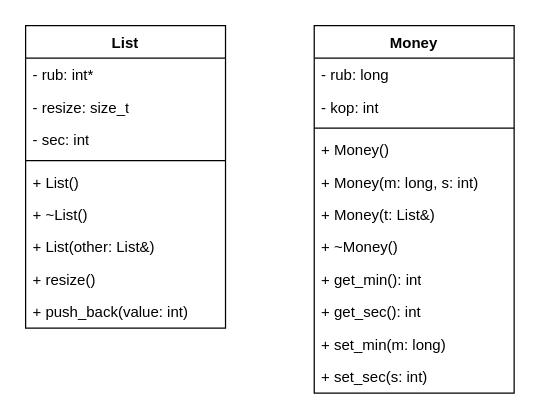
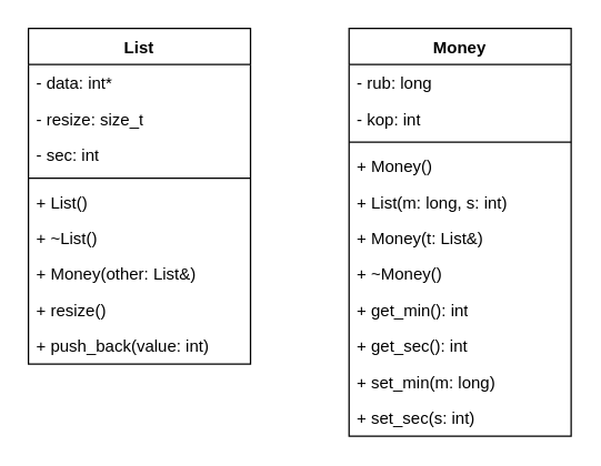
- <mxCell id="3" value="- rub: int*" style="text;strokeColor=none;fillColor=none;align=left;verticalAlign=top;spacingLeft=4;spacingRight=4;overflow=hidden;rotatable=0;points=[[0,0.5],[1,0.5]];portConstraint=eastwest;whiteSpace=wrap;html=1;" parent="2" vertex="1"><mxGeometry y="26" width="160" height="26" as="geometry" /></mxCell>
+ <mxCell id="3" value="- data: int*" style="text;strokeColor=none;fillColor=none;align=left;verticalAlign=top;spacingLeft=4;spacingRight=4;overflow=hidden;rotatable=0;points=[[0,0.5],[1,0.5]];portConstraint=eastwest;whiteSpace=wrap;html=1;" parent="2" vertex="1"><mxGeometry y="26" width="160" height="26" as="geometry" /></mxCell>
- <mxCell id="17" value="+ Money(m: long, s: int)" style="text;strokeColor=none;fillColor=none;align=left;verticalAlign=top;spacingLeft=4;spacingRight=4;overflow=hidden;rotatable=0;points=[[0,0.5],[1,0.5]];portConstraint=eastwest;whiteSpace=wrap;html=1;" vertex="1" parent="12"><mxGeometry y="112" width="160" height="26" as="geometry" /></mxCell>
+ <mxCell id="17" value="+ List(m: long, s: int)" style="text;strokeColor=none;fillColor=none;align=left;verticalAlign=top;spacingLeft=4;spacingRight=4;overflow=hidden;rotatable=0;points=[[0,0.5],[1,0.5]];portConstraint=eastwest;whiteSpace=wrap;html=1;" vertex="1" parent="12"><mxGeometry y="112" width="160" height="26" as="geometry" /></mxCell>
- <mxCell id="9" value="+ List(other: List&amp;amp;)" style="text;strokeColor=none;fillColor=none;align=left;verticalAlign=top;spacingLeft=4;spacingRight=4;overflow=hidden;rotatable=0;points=[[0,0.5],[1,0.5]];portConstraint=eastwest;whiteSpace=wrap;html=1;" parent="2" vertex="1"><mxGeometry y="164" width="160" height="26" as="geometry" /></mxCell>
+ <mxCell id="9" value="+ Money(other: List&amp;amp;)" style="text;strokeColor=none;fillColor=none;align=left;verticalAlign=top;spacingLeft=4;spacingRight=4;overflow=hidden;rotatable=0;points=[[0,0.5],[1,0.5]];portConstraint=eastwest;whiteSpace=wrap;html=1;" parent="2" vertex="1"><mxGeometry y="164" width="160" height="26" as="geometry" /></mxCell>
